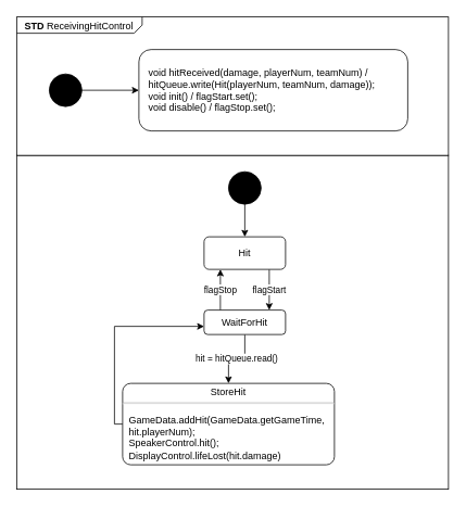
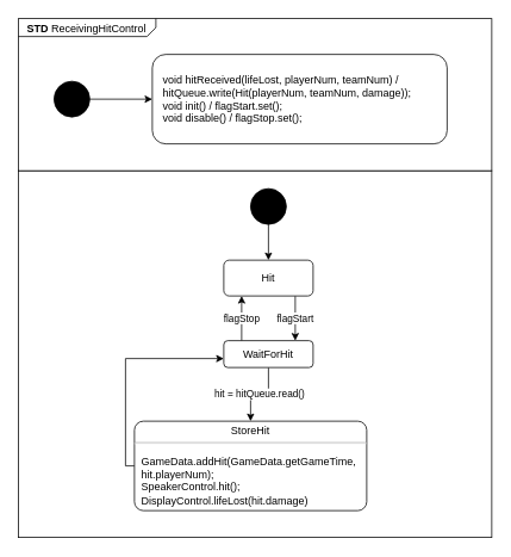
- <mxCell id="7" value="void hitReceived(damage,&amp;nbsp;playerNum, teamNum) /&lt;br&gt;hitQueue.write(Hit(playerNum, teamNum, damage));&lt;br&gt;void init() / flagStart.set();&lt;br&gt;void disable() / flagStop.set();" style="shape=rect;rounded=1;html=1;whiteSpace=wrap;align=left;spacingLeft=10;" parent="1" vertex="1"><mxGeometry x="170" y="60" width="330" height="100" as="geometry" /></mxCell>
+ <mxCell id="7" value="void hitReceived(lifeLost,&amp;nbsp;playerNum, teamNum) /&lt;br&gt;hitQueue.write(Hit(playerNum, teamNum, damage));&lt;br&gt;void init() / flagStart.set();&lt;br&gt;void disable() / flagStop.set();" style="shape=rect;rounded=1;html=1;whiteSpace=wrap;align=left;spacingLeft=10;" parent="1" vertex="1"><mxGeometry x="170" y="60" width="330" height="100" as="geometry" /></mxCell>
